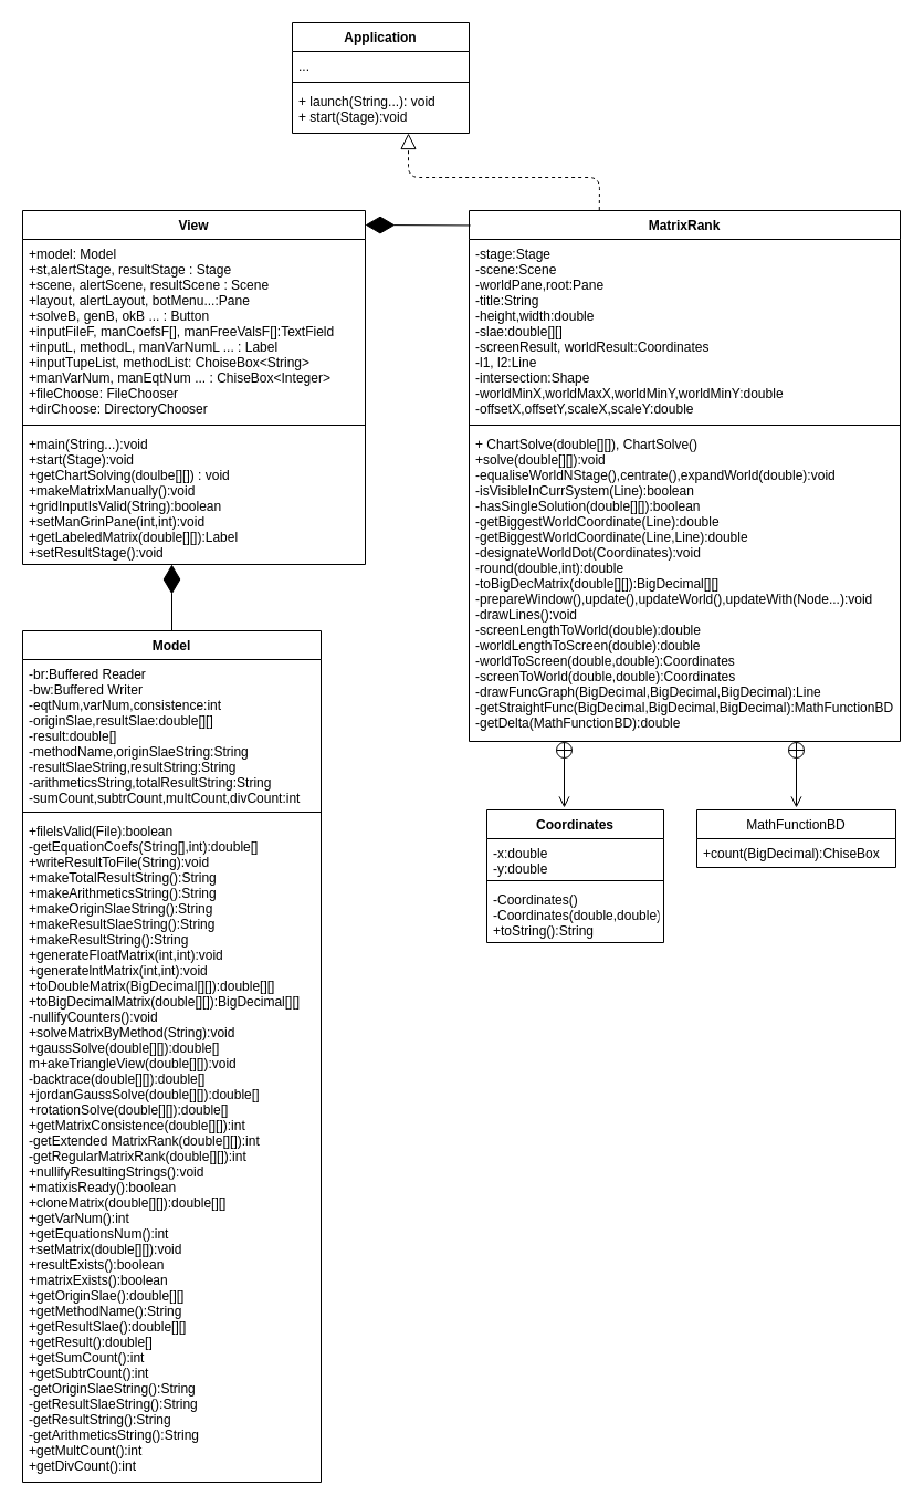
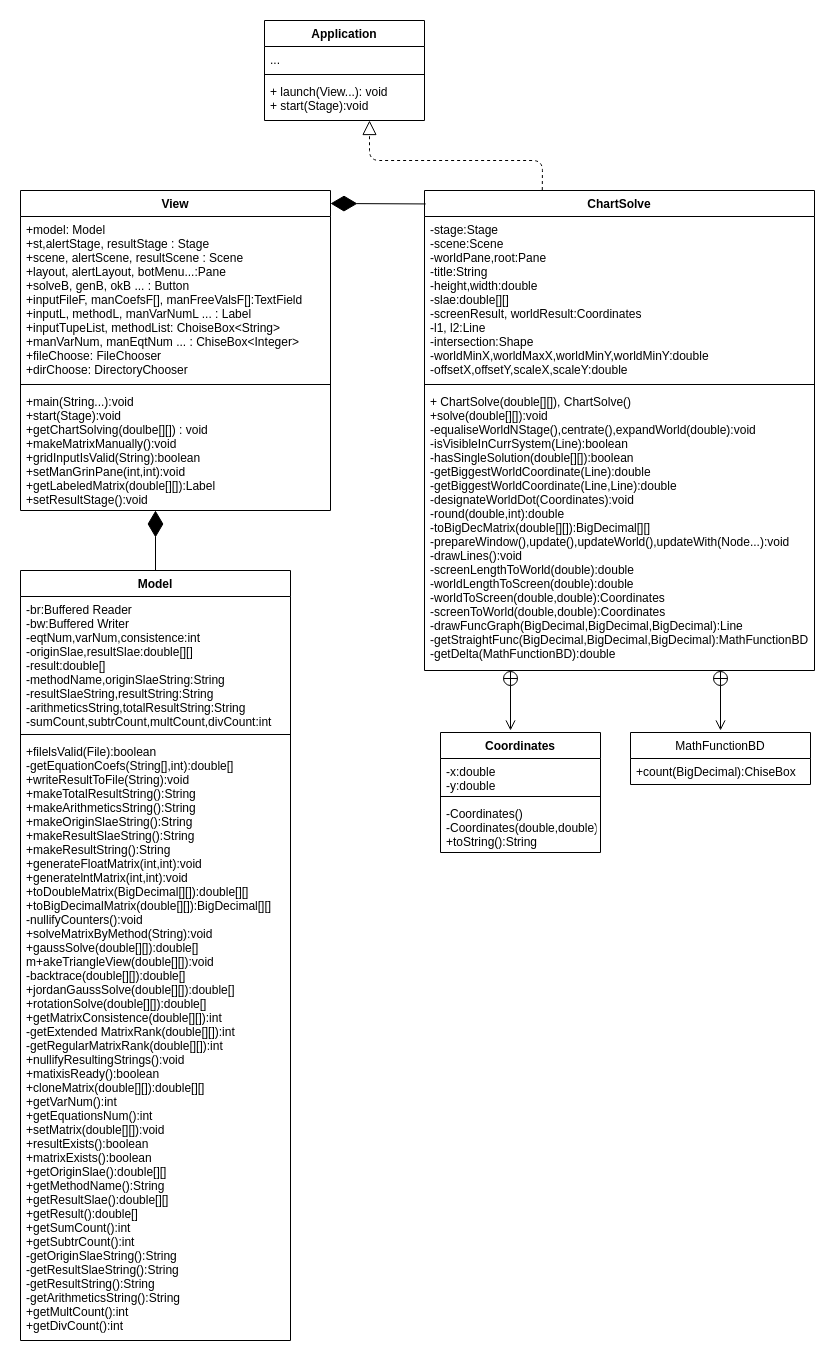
- <mxCell id="17" value="+ launch(String...): void&#10;+ start(Stage):void" style="text;strokeColor=none;fillColor=none;align=left;verticalAlign=top;spacingLeft=4;spacingRight=4;overflow=hidden;rotatable=0;points=[[0,0.5],[1,0.5]];portConstraint=eastwest;" vertex="1" parent="14"><mxGeometry y="58" width="160" height="42" as="geometry" /></mxCell>
+ <mxCell id="17" value="+ launch(View...): void&#10;+ start(Stage):void" style="text;strokeColor=none;fillColor=none;align=left;verticalAlign=top;spacingLeft=4;spacingRight=4;overflow=hidden;rotatable=0;points=[[0,0.5],[1,0.5]];portConstraint=eastwest;" vertex="1" parent="14"><mxGeometry y="58" width="160" height="42" as="geometry" /></mxCell>
- <mxCell id="2" value="MatrixRank" style="swimlane;fontStyle=1;align=center;verticalAlign=top;childLayout=stackLayout;horizontal=1;startSize=26;horizontalStack=0;resizeParent=1;resizeParentMax=0;resizeLast=0;collapsible=1;marginBottom=0;" vertex="1" parent="1"><mxGeometry x="424" y="190" width="390" height="480" as="geometry" /></mxCell>
+ <mxCell id="2" value="ChartSolve" style="swimlane;fontStyle=1;align=center;verticalAlign=top;childLayout=stackLayout;horizontal=1;startSize=26;horizontalStack=0;resizeParent=1;resizeParentMax=0;resizeLast=0;collapsible=1;marginBottom=0;" vertex="1" parent="1"><mxGeometry x="424" y="190" width="390" height="480" as="geometry" /></mxCell>
